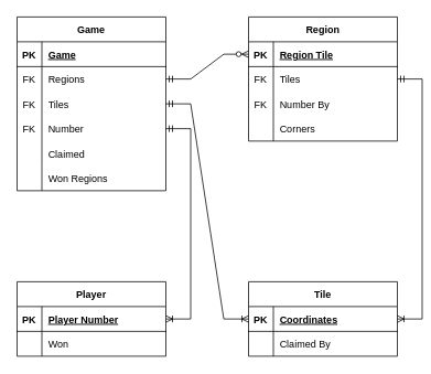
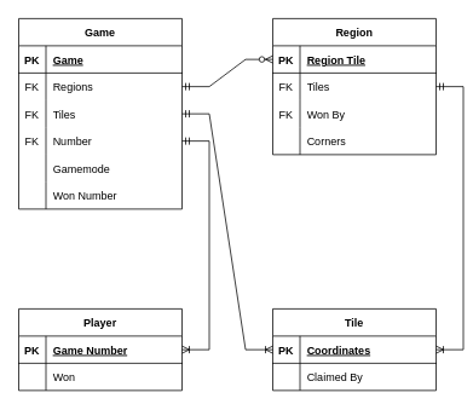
- <mxCell id="30" value="Number By" style="shape=partialRectangle;connectable=0;fillColor=none;top=0;left=0;bottom=0;right=0;align=left;spacingLeft=6;overflow=hidden;" vertex="1" parent="28"><mxGeometry x="30" width="150" height="30" as="geometry"><mxRectangle width="150" height="30" as="alternateBounds" /></mxGeometry></mxCell>
+ <mxCell id="30" value="Won By" style="shape=partialRectangle;connectable=0;fillColor=none;top=0;left=0;bottom=0;right=0;align=left;spacingLeft=6;overflow=hidden;" vertex="1" parent="28"><mxGeometry x="30" width="150" height="30" as="geometry"><mxRectangle width="150" height="30" as="alternateBounds" /></mxGeometry></mxCell>
- <mxCell id="17" value="Claimed" style="shape=partialRectangle;connectable=0;fillColor=none;top=0;left=0;bottom=0;right=0;align=left;spacingLeft=6;fontStyle=0;overflow=hidden;" vertex="1" parent="15"><mxGeometry x="30" width="150" height="30" as="geometry"><mxRectangle width="150" height="30" as="alternateBounds" /></mxGeometry></mxCell>
+ <mxCell id="17" value="Gamemode" style="shape=partialRectangle;connectable=0;fillColor=none;top=0;left=0;bottom=0;right=0;align=left;spacingLeft=6;fontStyle=0;overflow=hidden;" vertex="1" parent="15"><mxGeometry x="30" width="150" height="30" as="geometry"><mxRectangle width="150" height="30" as="alternateBounds" /></mxGeometry></mxCell>
- <mxCell id="20" value="Won Regions" style="shape=partialRectangle;connectable=0;fillColor=none;top=0;left=0;bottom=0;right=0;align=left;spacingLeft=6;fontStyle=0;overflow=hidden;" vertex="1" parent="18"><mxGeometry x="30" width="150" height="30" as="geometry"><mxRectangle width="150" height="30" as="alternateBounds" /></mxGeometry></mxCell>
+ <mxCell id="20" value="Won Number" style="shape=partialRectangle;connectable=0;fillColor=none;top=0;left=0;bottom=0;right=0;align=left;spacingLeft=6;fontStyle=0;overflow=hidden;" vertex="1" parent="18"><mxGeometry x="30" width="150" height="30" as="geometry"><mxRectangle width="150" height="30" as="alternateBounds" /></mxGeometry></mxCell>
- <mxCell id="38" value="Player Number" style="shape=partialRectangle;connectable=0;fillColor=none;top=0;left=0;bottom=0;right=0;align=left;spacingLeft=6;fontStyle=5;overflow=hidden;" vertex="1" parent="36"><mxGeometry x="30" width="150" height="30" as="geometry"><mxRectangle width="150" height="30" as="alternateBounds" /></mxGeometry></mxCell>
+ <mxCell id="38" value="Game Number" style="shape=partialRectangle;connectable=0;fillColor=none;top=0;left=0;bottom=0;right=0;align=left;spacingLeft=6;fontStyle=5;overflow=hidden;" vertex="1" parent="36"><mxGeometry x="30" width="150" height="30" as="geometry"><mxRectangle width="150" height="30" as="alternateBounds" /></mxGeometry></mxCell>
